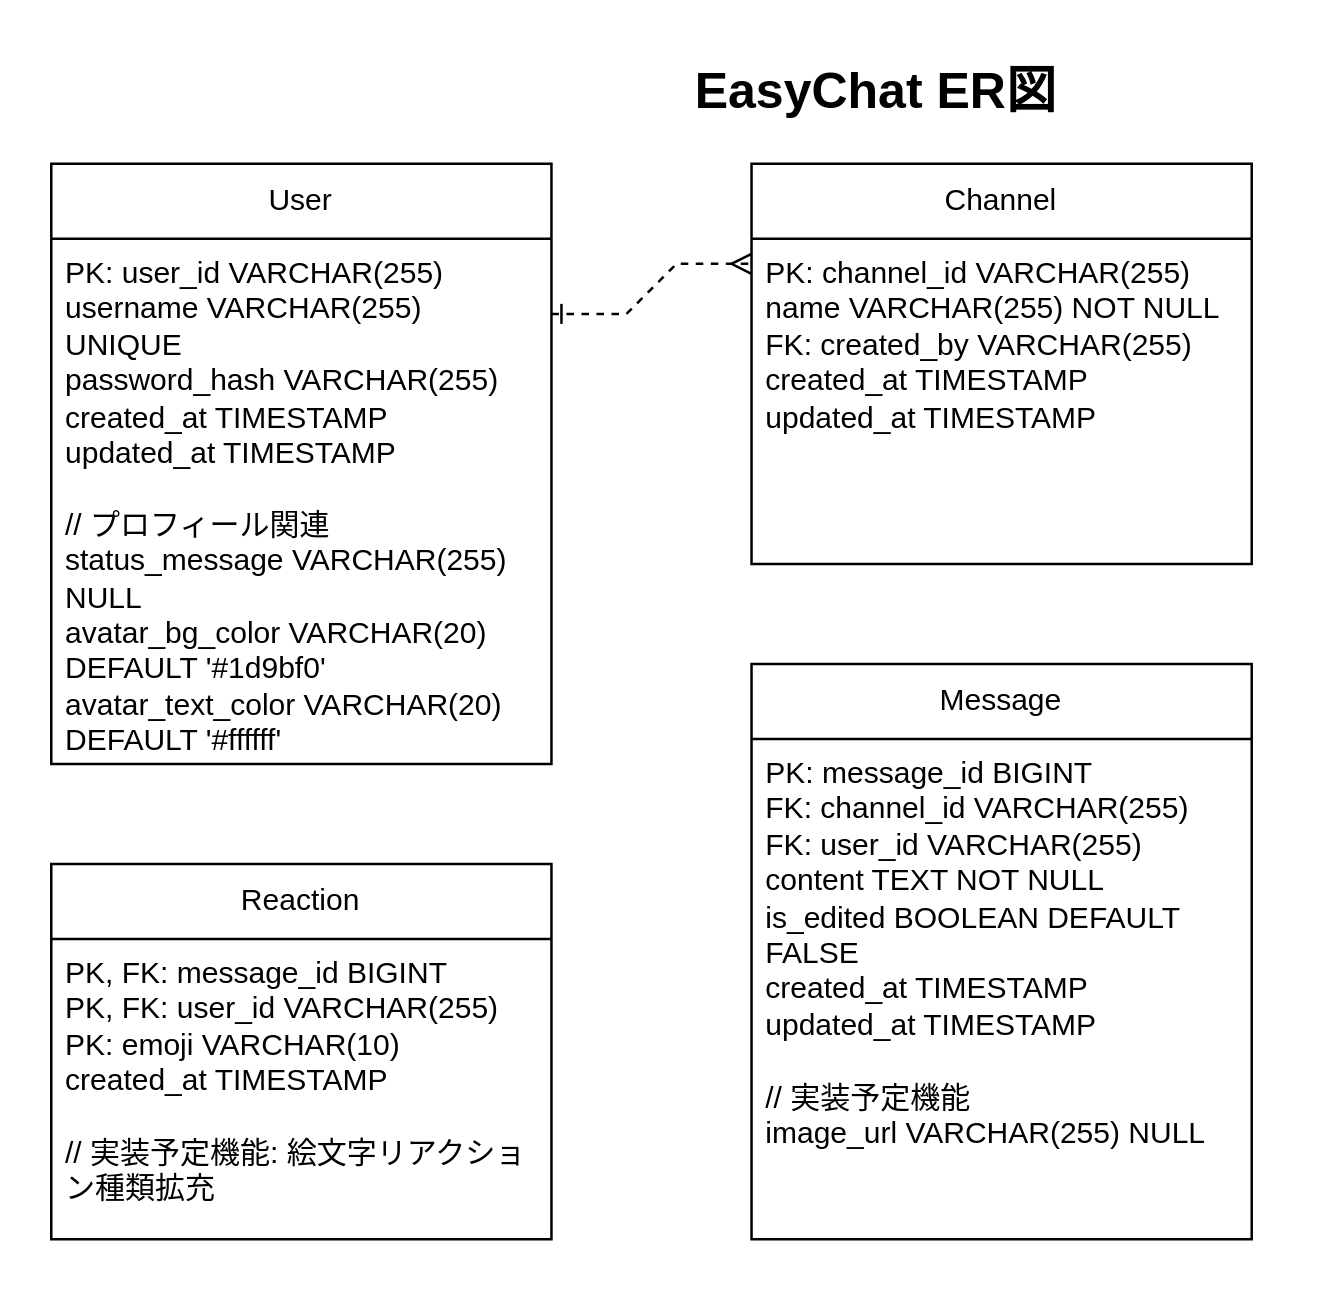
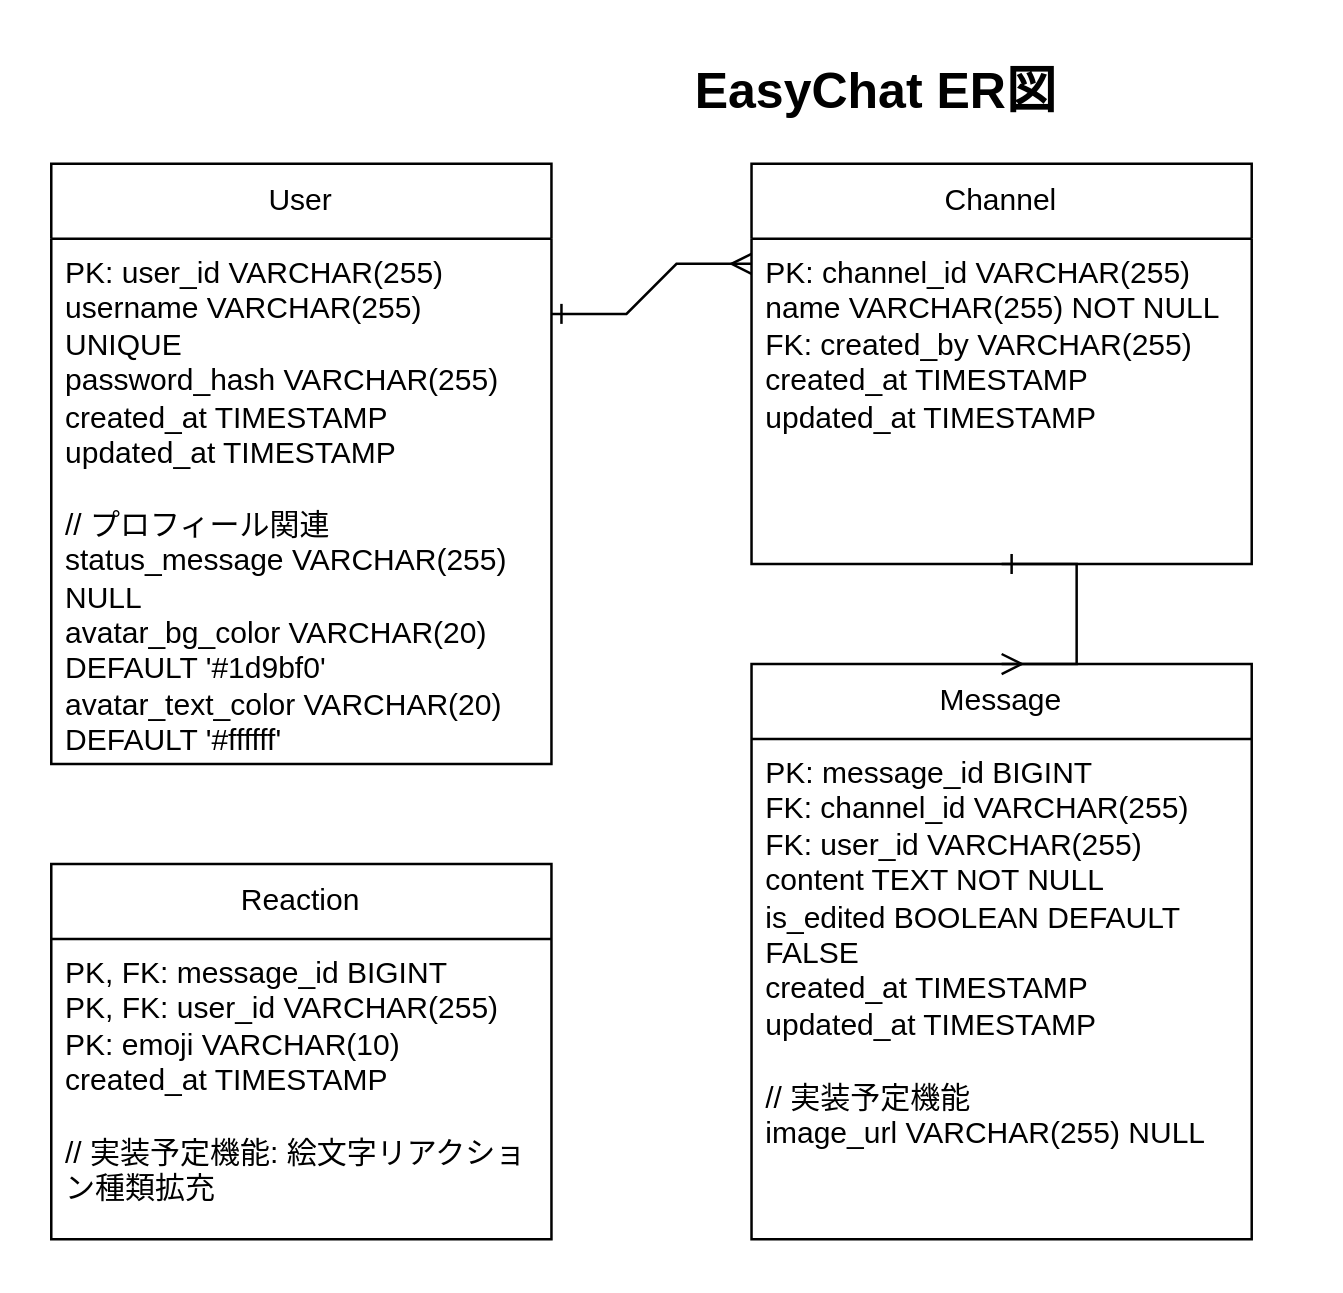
- <mxCell id="10" value="" style="edgeStyle=entityRelationEdgeStyle;fontSize=12;html=1;endArrow=ERmany;startArrow=ERone;rounded=0;exitX=1;exitY=0.25;exitDx=0;exitDy=0;entryX=0;entryY=0.25;entryDx=0;entryDy=0;startFill=0;dashed=1;" parent="1" source="2" target="4" edge="1"><mxGeometry width="100" height="100" relative="1" as="geometry"><mxPoint x="340" y="475" as="sourcePoint" /><mxPoint x="440" y="375" as="targetPoint" /></mxGeometry></mxCell>
+ <mxCell id="10" value="" style="edgeStyle=entityRelationEdgeStyle;fontSize=12;html=1;endArrow=ERmany;startArrow=ERone;rounded=0;exitX=1;exitY=0.25;exitDx=0;exitDy=0;entryX=0;entryY=0.25;entryDx=0;entryDy=0;startFill=0;" parent="1" source="2" target="4" edge="1"><mxGeometry width="100" height="100" relative="1" as="geometry"><mxPoint x="340" y="475" as="sourcePoint" /><mxPoint x="440" y="375" as="targetPoint" /></mxGeometry></mxCell>
+ <mxCell id="11" value="" style="edgeStyle=entityRelationEdgeStyle;fontSize=12;html=1;endArrow=ERmany;startArrow=ERone;rounded=0;exitX=0.5;exitY=1;exitDx=0;exitDy=0;entryX=0.5;entryY=0;entryDx=0;entryDy=0;startFill=0;" parent="1" source="4" target="6" edge="1"><mxGeometry width="100" height="100" relative="1" as="geometry"><mxPoint x="340" y="475" as="sourcePoint" /><mxPoint x="440" y="375" as="targetPoint" /></mxGeometry></mxCell>
